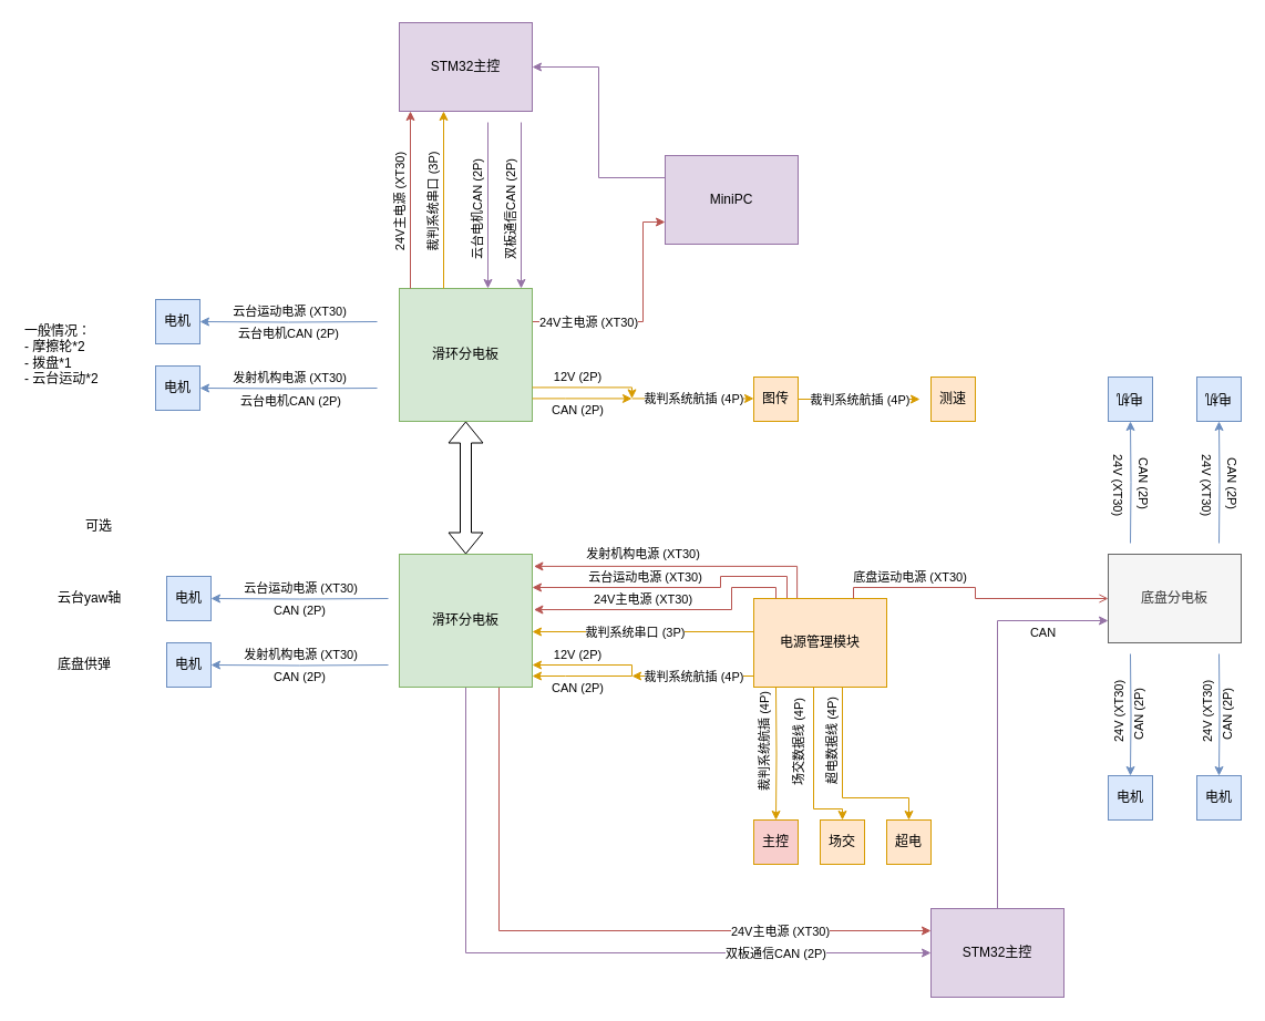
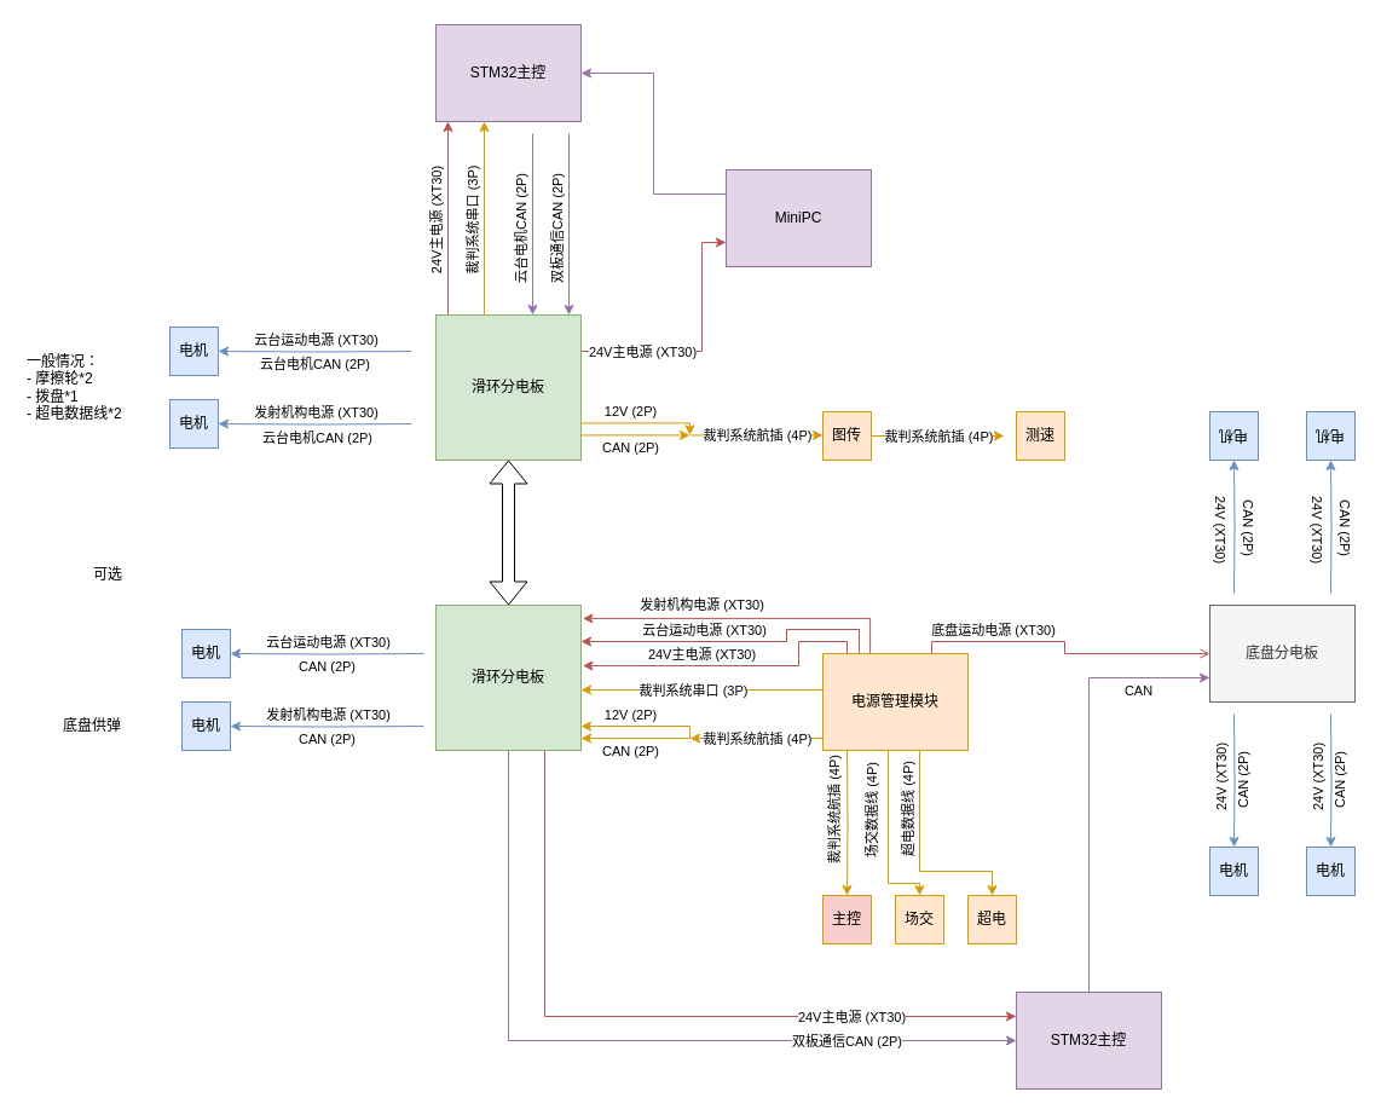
- <mxCell id="91" value="一般情况：&lt;br&gt;- 摩擦轮*2&lt;br&gt;- 拨盘*1&lt;br&gt;- 云台运动*2" style="text;html=1;align=left;verticalAlign=middle;whiteSpace=wrap;rounded=0;" vertex="1" parent="1"><mxGeometry x="20" y="285" width="100" height="70" as="geometry" /></mxCell>
+ <mxCell id="91" value="一般情况：&lt;br&gt;- 摩擦轮*2&lt;br&gt;- 拨盘*1&lt;br&gt;- 超电数据线*2" style="text;html=1;align=left;verticalAlign=middle;whiteSpace=wrap;rounded=0;" vertex="1" parent="1"><mxGeometry x="20" y="285" width="100" height="70" as="geometry" /></mxCell>
- <mxCell id="99" value="云台yaw轴" style="text;html=1;align=left;verticalAlign=middle;whiteSpace=wrap;rounded=0;" vertex="1" parent="1"><mxGeometry x="50" y="525" width="70" height="30" as="geometry" /></mxCell>
